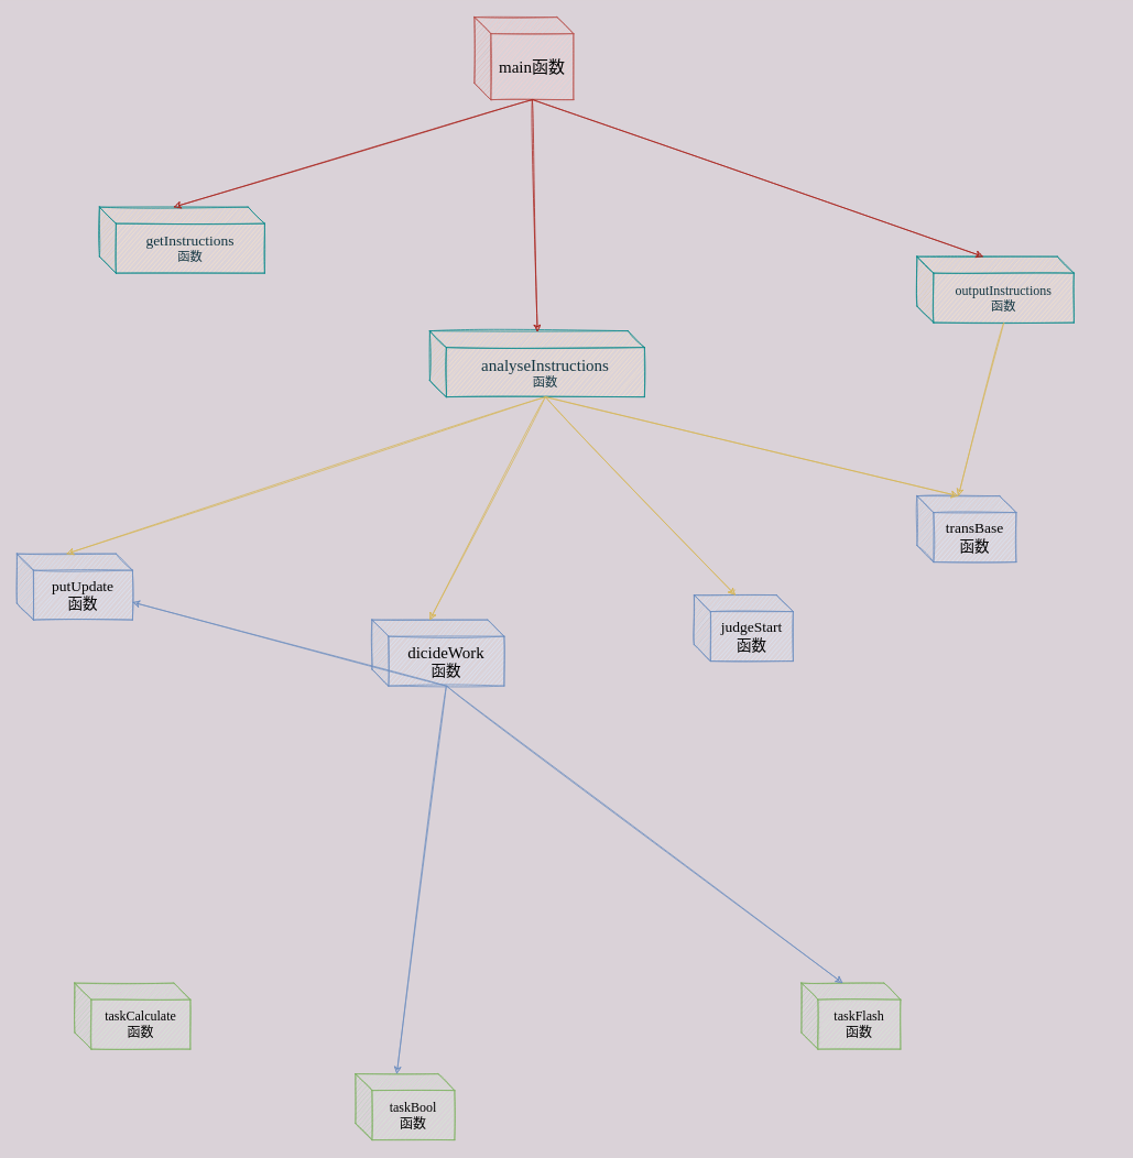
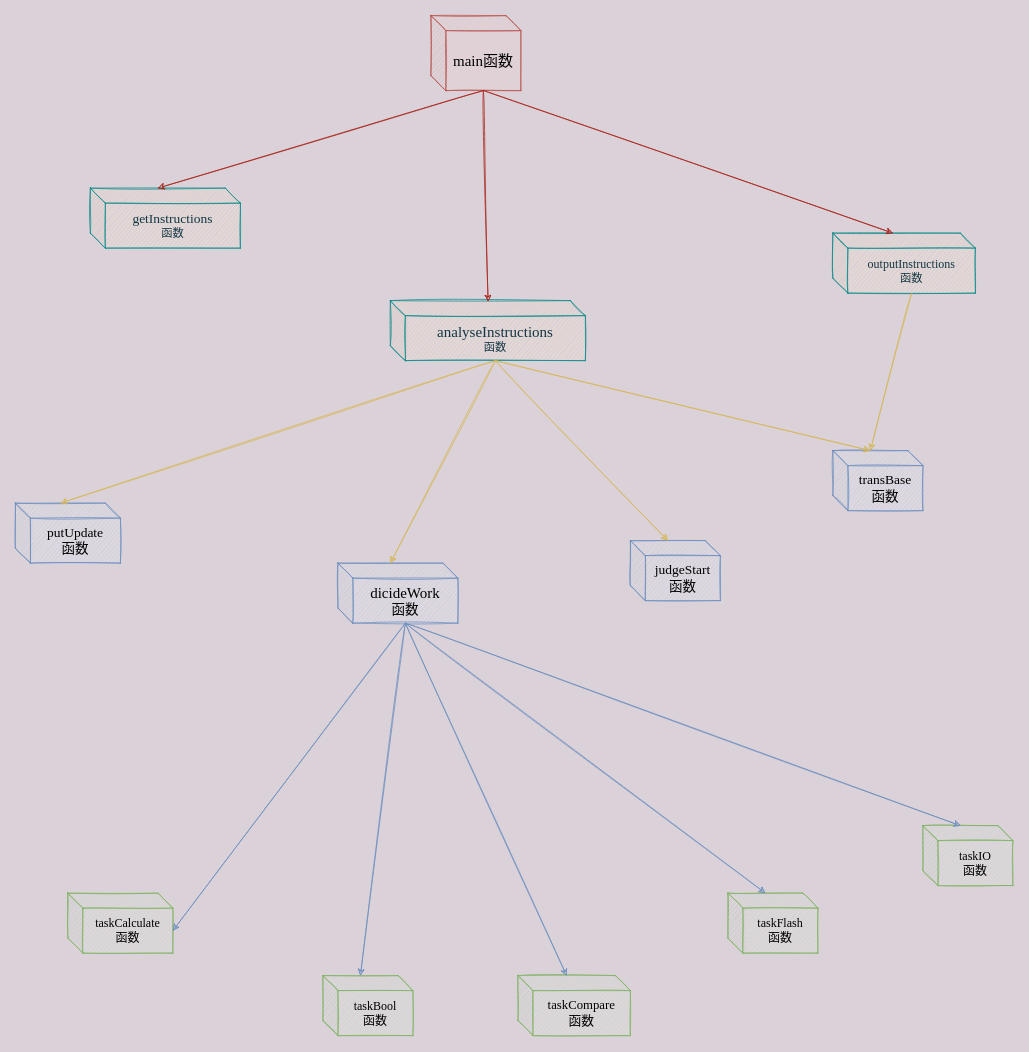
- <mxCell id="21" value="" style="endArrow=classic;html=1;exitX=0;exitY=0;exitDx=90;exitDy=80;exitPerimeter=0;sketch=1;curved=1;labelBackgroundColor=#DAD2D8;strokeColor=#6c8ebf;fontColor=#143642;fillColor=#dae8fc;" parent="1" source="10" target="11" edge="1"><mxGeometry width="50" height="50" relative="1" as="geometry"><mxPoint x="550" y="610" as="sourcePoint" /><mxPoint x="600" y="560" as="targetPoint" /></mxGeometry></mxCell>
+ <mxCell id="21" value="" style="endArrow=classic;html=1;entryX=0;entryY=0;entryDx=140;entryDy=50;entryPerimeter=0;exitX=0;exitY=0;exitDx=90;exitDy=80;exitPerimeter=0;sketch=1;curved=1;labelBackgroundColor=#DAD2D8;strokeColor=#6c8ebf;fontColor=#143642;fillColor=#dae8fc;" parent="1" source="10" target="16" edge="1"><mxGeometry width="50" height="50" relative="1" as="geometry"><mxPoint x="550" y="610" as="sourcePoint" /><mxPoint x="600" y="560" as="targetPoint" /></mxGeometry></mxCell>
+ <mxCell id="25" value="" style="endArrow=classic;html=1;exitX=0;exitY=0;exitDx=90;exitDy=80;exitPerimeter=0;entryX=0;entryY=0;entryDx=50;entryDy=0;entryPerimeter=0;sketch=1;curved=1;labelBackgroundColor=#DAD2D8;strokeColor=#6c8ebf;fontColor=#143642;fillColor=#dae8fc;" parent="1" source="10" target="20" edge="1"><mxGeometry width="50" height="50" relative="1" as="geometry"><mxPoint x="550" y="810" as="sourcePoint" /><mxPoint x="600" y="760" as="targetPoint" /></mxGeometry></mxCell>
+ <mxCell id="23" value="" style="endArrow=classic;html=1;exitX=0;exitY=0;exitDx=90;exitDy=80;exitPerimeter=0;entryX=0;entryY=0;entryDx=65;entryDy=0;entryPerimeter=0;sketch=1;curved=1;labelBackgroundColor=#DAD2D8;strokeColor=#6c8ebf;fontColor=#143642;fillColor=#dae8fc;" parent="1" source="10" target="18" edge="1"><mxGeometry width="50" height="50" relative="1" as="geometry"><mxPoint x="550" y="700" as="sourcePoint" /><mxPoint x="270" y="800" as="targetPoint" /></mxGeometry></mxCell>
+ <mxCell id="20" value="&lt;font style=&quot;font-size: 16px&quot; face=&quot;Comic Sans MS&quot;&gt;taskIO&lt;br&gt;函数&lt;/font&gt;" style="shape=cube;whiteSpace=wrap;html=1;boundedLbl=1;backgroundOutline=1;darkOpacity=0.05;darkOpacity2=0.1;rounded=1;sketch=1;fillColor=#d5e8d4;strokeColor=#82b366;fontColor=#000000;" parent="1" vertex="1"><mxGeometry x="1230" y="1100" width="120" height="80" as="geometry" /></mxCell>
+ <mxCell id="18" value="&lt;font style=&quot;font-size: 17px&quot; face=&quot;Comic Sans MS&quot;&gt;taskCompare&lt;br&gt;函数&lt;/font&gt;" style="shape=cube;whiteSpace=wrap;html=1;boundedLbl=1;backgroundOutline=1;darkOpacity=0.05;darkOpacity2=0.1;rounded=1;sketch=1;fillColor=#d5e8d4;strokeColor=#82b366;fontColor=#000000;" parent="1" vertex="1"><mxGeometry x="690" y="1300" width="150" height="80" as="geometry" /></mxCell>
